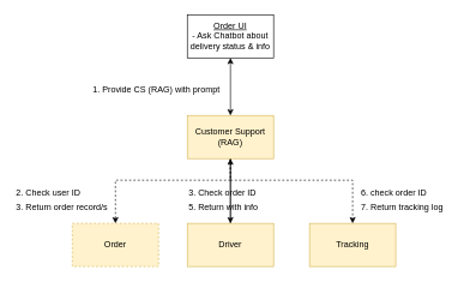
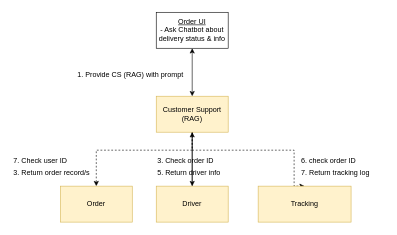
- <mxCell id="15" value="2. Check user ID" style="text;html=1;align=left;verticalAlign=middle;resizable=0;points=[];autosize=1;strokeColor=none;fillColor=none;" vertex="1" parent="1"><mxGeometry x="20" y="253" width="110" height="30" as="geometry" /></mxCell>
+ <mxCell id="15" value="7. Check user ID" style="text;html=1;align=left;verticalAlign=middle;resizable=0;points=[];autosize=1;strokeColor=none;fillColor=none;" vertex="1" parent="1"><mxGeometry x="20" y="253" width="110" height="30" as="geometry" /></mxCell>
- <mxCell id="18" value="5. Return with info" style="text;html=1;align=left;verticalAlign=middle;resizable=0;points=[];autosize=1;strokeColor=none;fillColor=none;" vertex="1" parent="1"><mxGeometry x="260" y="273" width="130" height="30" as="geometry" /></mxCell>
+ <mxCell id="18" value="5. Return driver info" style="text;html=1;align=left;verticalAlign=middle;resizable=0;points=[];autosize=1;strokeColor=none;fillColor=none;" vertex="1" parent="1"><mxGeometry x="260" y="273" width="130" height="30" as="geometry" /></mxCell>
- <mxCell id="10" value="Order" style="rounded=0;whiteSpace=wrap;html=1;fillColor=#fff2cc;strokeColor=#d6b656;dashed=1;" vertex="1" parent="1"><mxGeometry x="100" y="310" width="120" height="60" as="geometry" /></mxCell>
+ <mxCell id="10" value="Order" style="rounded=0;whiteSpace=wrap;html=1;fillColor=#fff2cc;strokeColor=#d6b656;" vertex="1" parent="1"><mxGeometry x="100" y="310" width="120" height="60" as="geometry" /></mxCell>
- <mxCell id="13" value="Tracking" style="rounded=0;whiteSpace=wrap;html=1;fillColor=#fff2cc;strokeColor=#d6b656;" vertex="1" parent="1"><mxGeometry x="430" y="310" width="120" height="60" as="geometry" /></mxCell>
+ <mxCell id="13" value="Tracking" style="rounded=0;whiteSpace=wrap;html=1;fillColor=#fff2cc;strokeColor=#d6b656;" vertex="1" parent="1"><mxGeometry x="430" y="310" width="155" height="60" as="geometry" /></mxCell>
